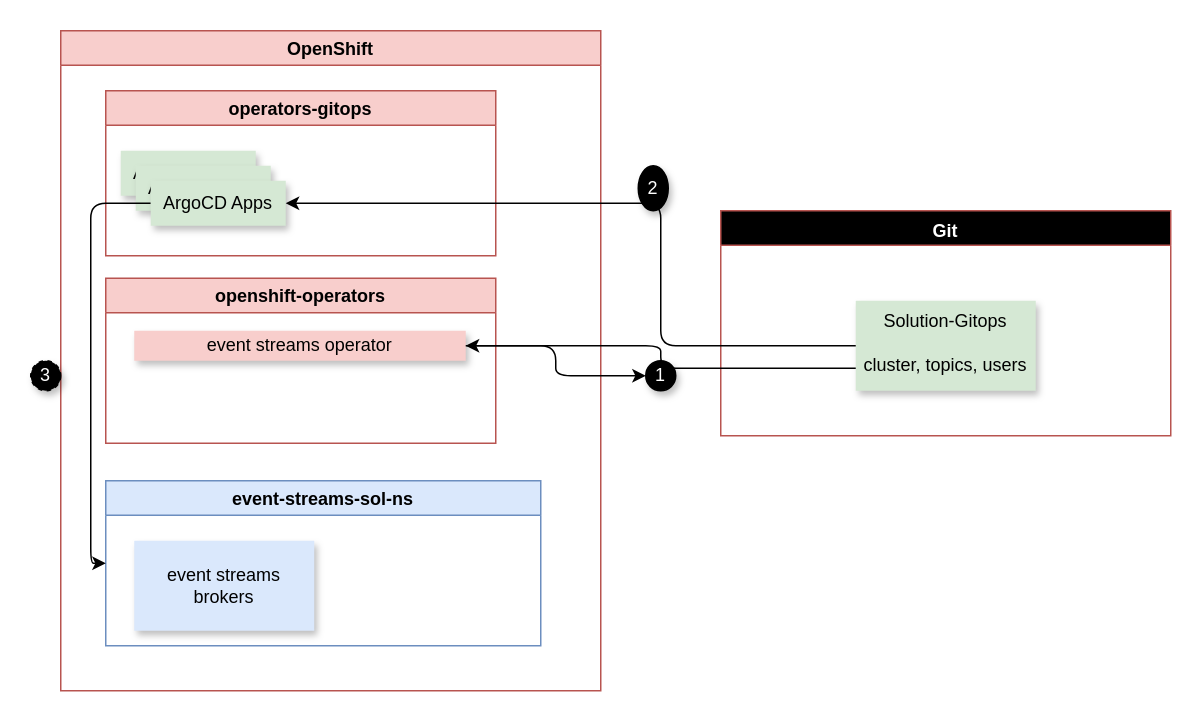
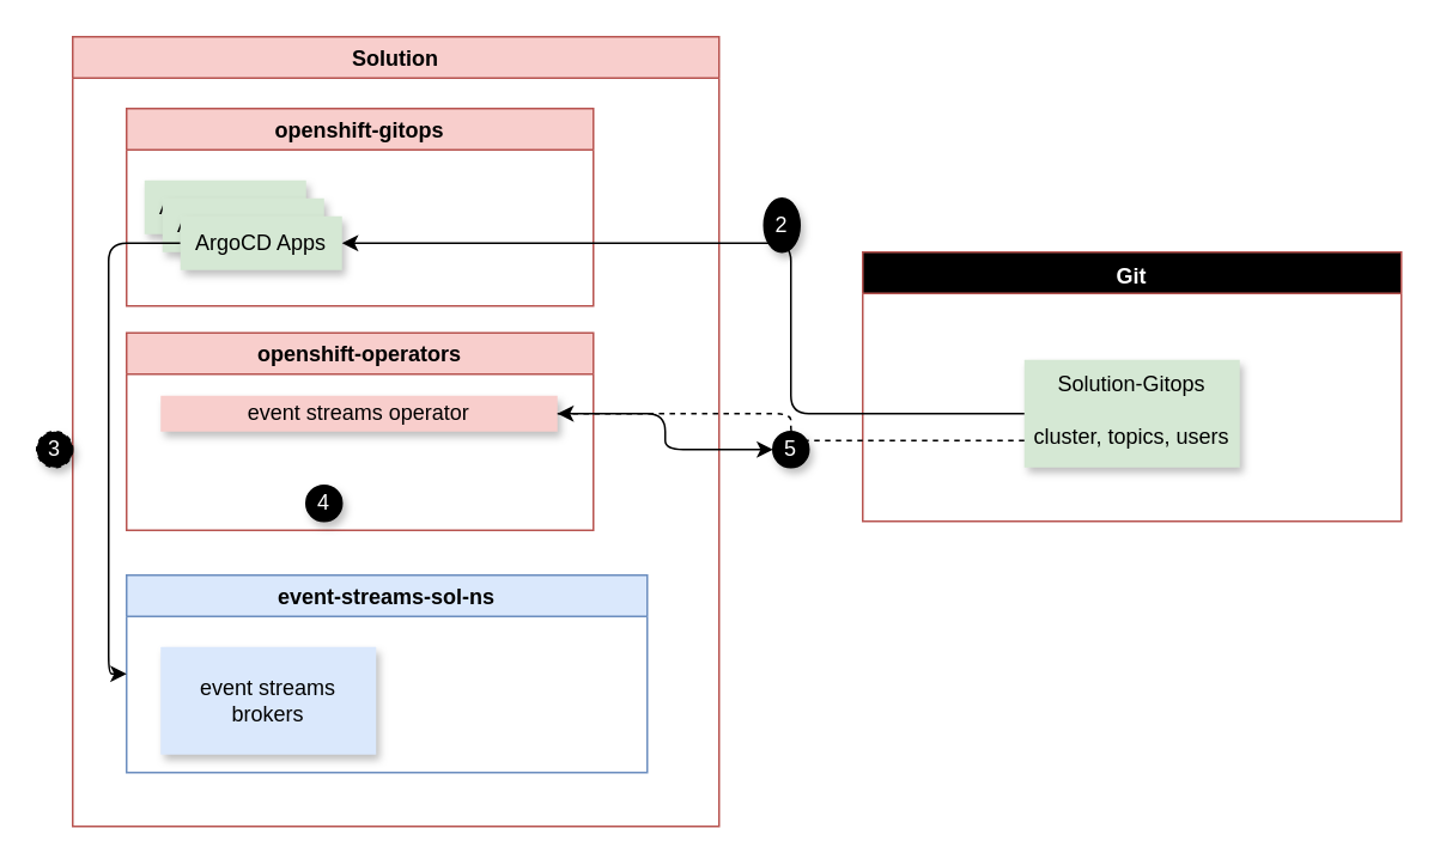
- <mxCell id="2" value="OpenShift" style="swimlane;fillColor=#f8cecc;strokeColor=#b85450;" vertex="1" parent="1"><mxGeometry x="40" y="20" width="360" height="440" as="geometry" /></mxCell>
+ <mxCell id="2" value="Solution" style="swimlane;fillColor=#f8cecc;strokeColor=#b85450;" vertex="1" parent="1"><mxGeometry x="40" y="20" width="360" height="440" as="geometry" /></mxCell>
- <mxCell id="3" value="operators-gitops" style="swimlane;fillColor=#f8cecc;strokeColor=#b85450;" vertex="1" parent="2"><mxGeometry x="30" y="40" width="260" height="110" as="geometry" /></mxCell>
+ <mxCell id="3" value="openshift-gitops" style="swimlane;fillColor=#f8cecc;strokeColor=#b85450;" vertex="1" parent="2"><mxGeometry x="30" y="40" width="260" height="110" as="geometry" /></mxCell>
- <mxCell id="17" style="edgeStyle=orthogonalEdgeStyle;html=1;exitX=0;exitY=0.75;exitDx=0;exitDy=0;fontColor=#FFFFFF;" edge="1" parent="1" source="12" target="6"><mxGeometry relative="1" as="geometry" /></mxCell>
+ <mxCell id="17" style="edgeStyle=orthogonalEdgeStyle;html=1;exitX=0;exitY=0.75;exitDx=0;exitDy=0;fontColor=#FFFFFF;dashed=1;" edge="1" parent="1" source="12" target="6"><mxGeometry relative="1" as="geometry" /></mxCell>
- <mxCell id="18" value="1" style="ellipse;whiteSpace=wrap;html=1;aspect=fixed;shadow=1;fontColor=#FFFFFF;fillColor=#000000;" vertex="1" parent="1"><mxGeometry x="430" y="240" width="20" height="20" as="geometry" /></mxCell>
+ <mxCell id="18" value="5" style="ellipse;whiteSpace=wrap;html=1;aspect=fixed;shadow=1;fontColor=#FFFFFF;fillColor=#000000;" vertex="1" parent="1"><mxGeometry x="430" y="240" width="20" height="20" as="geometry" /></mxCell>
+ <mxCell id="7" value="4" style="ellipse;whiteSpace=wrap;html=1;aspect=fixed;shadow=1;fontColor=#FFFFFF;fillColor=#000000;" vertex="1" parent="5"><mxGeometry x="100" y="85" width="20" height="20" as="geometry" /></mxCell>
